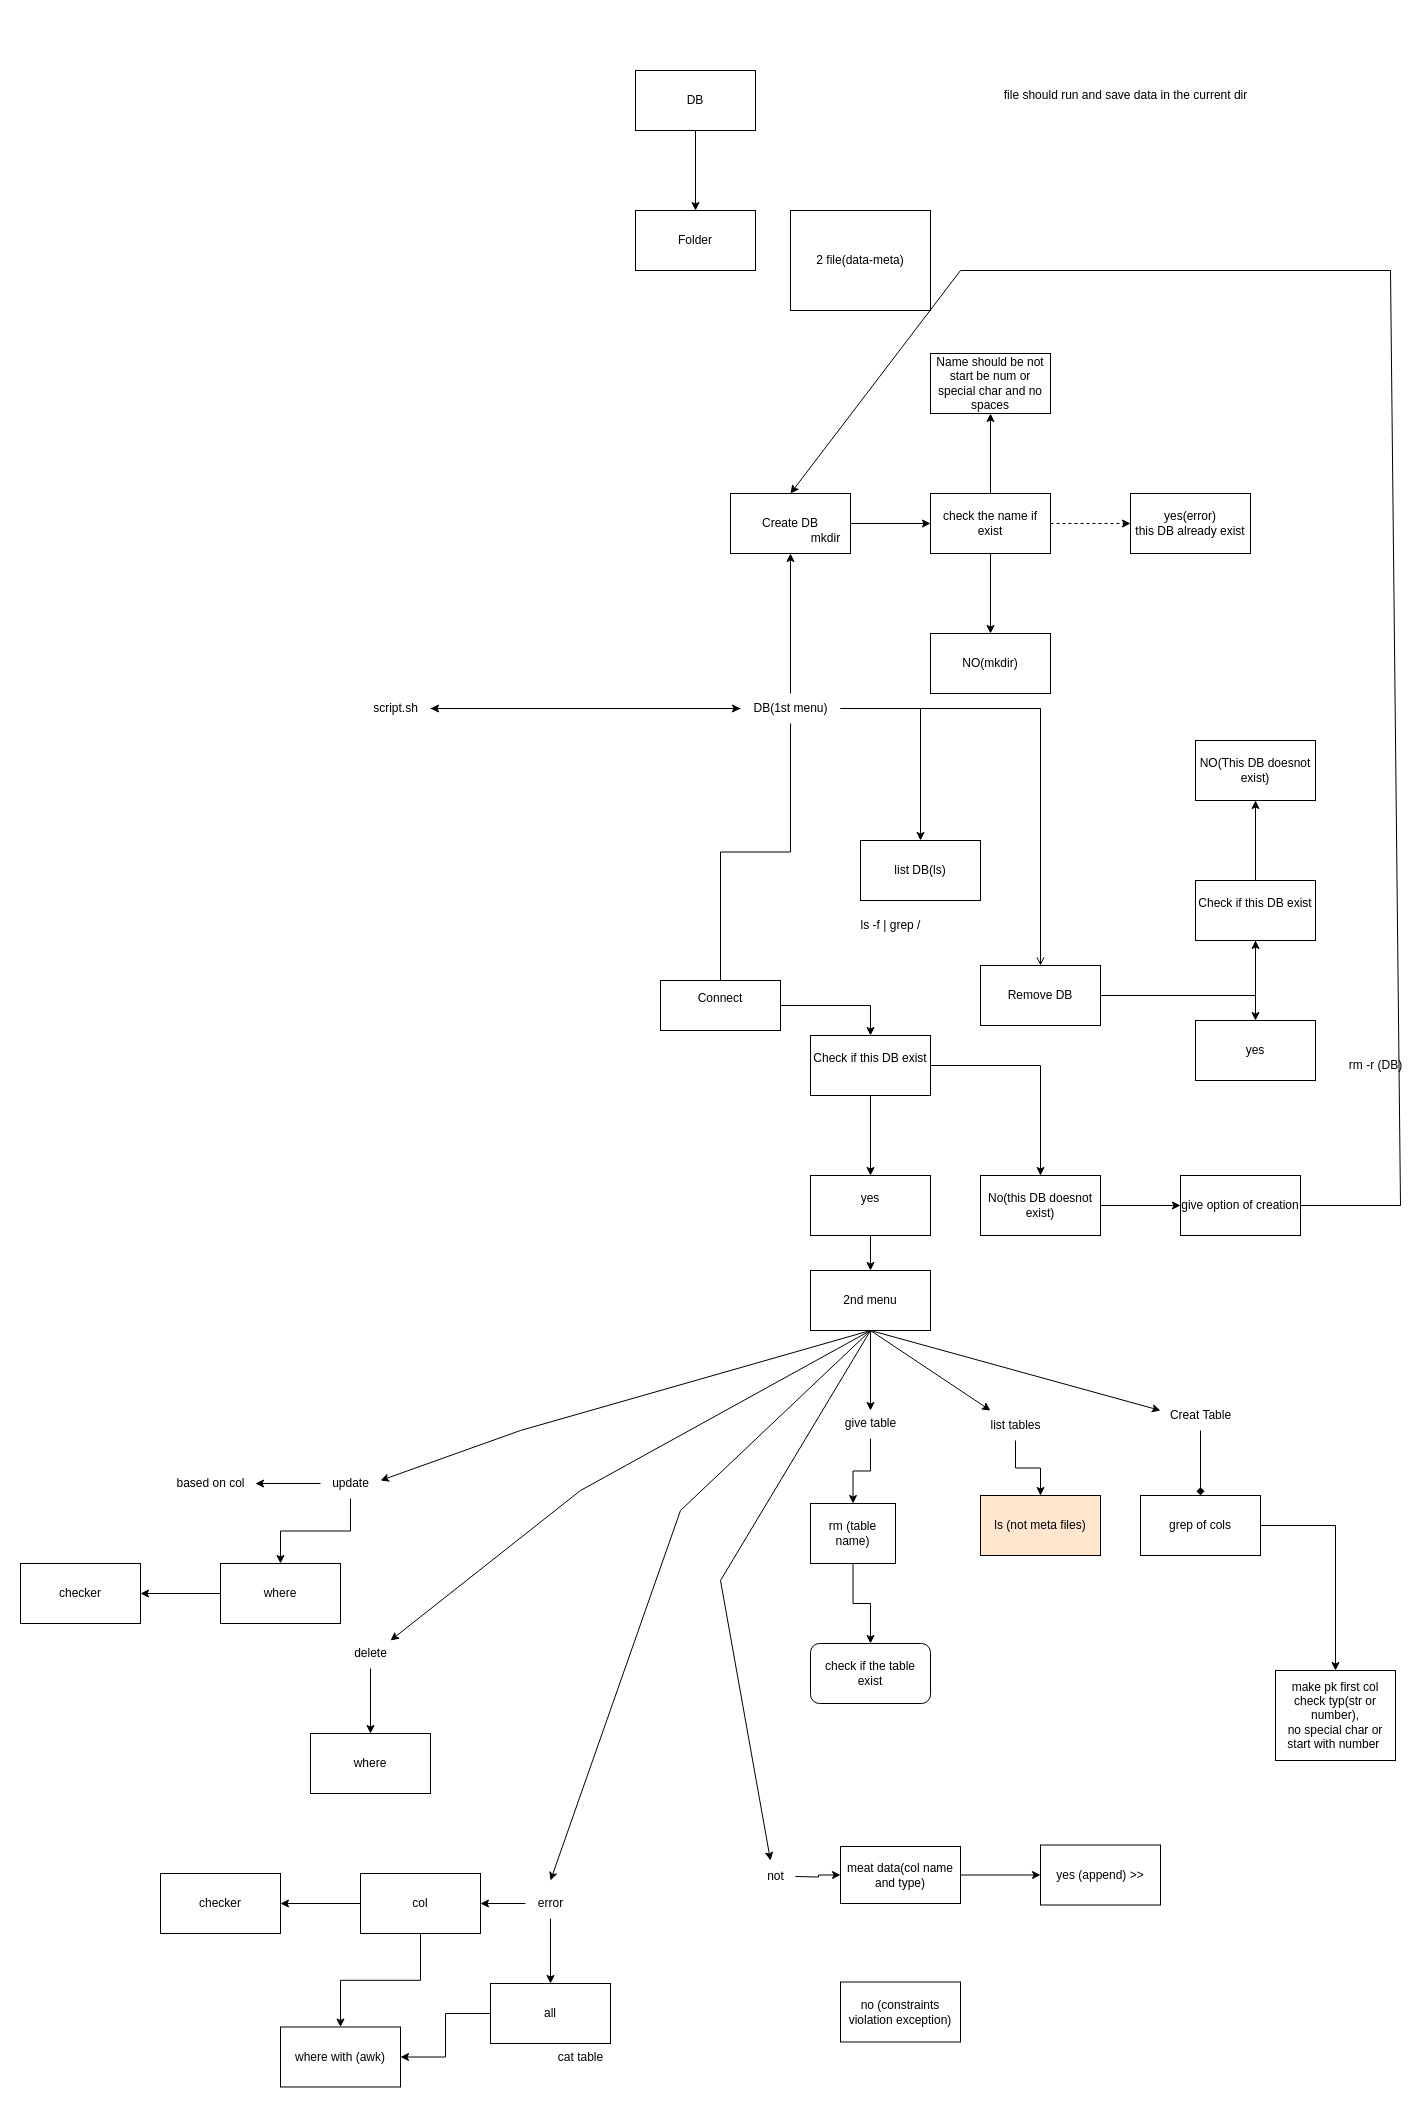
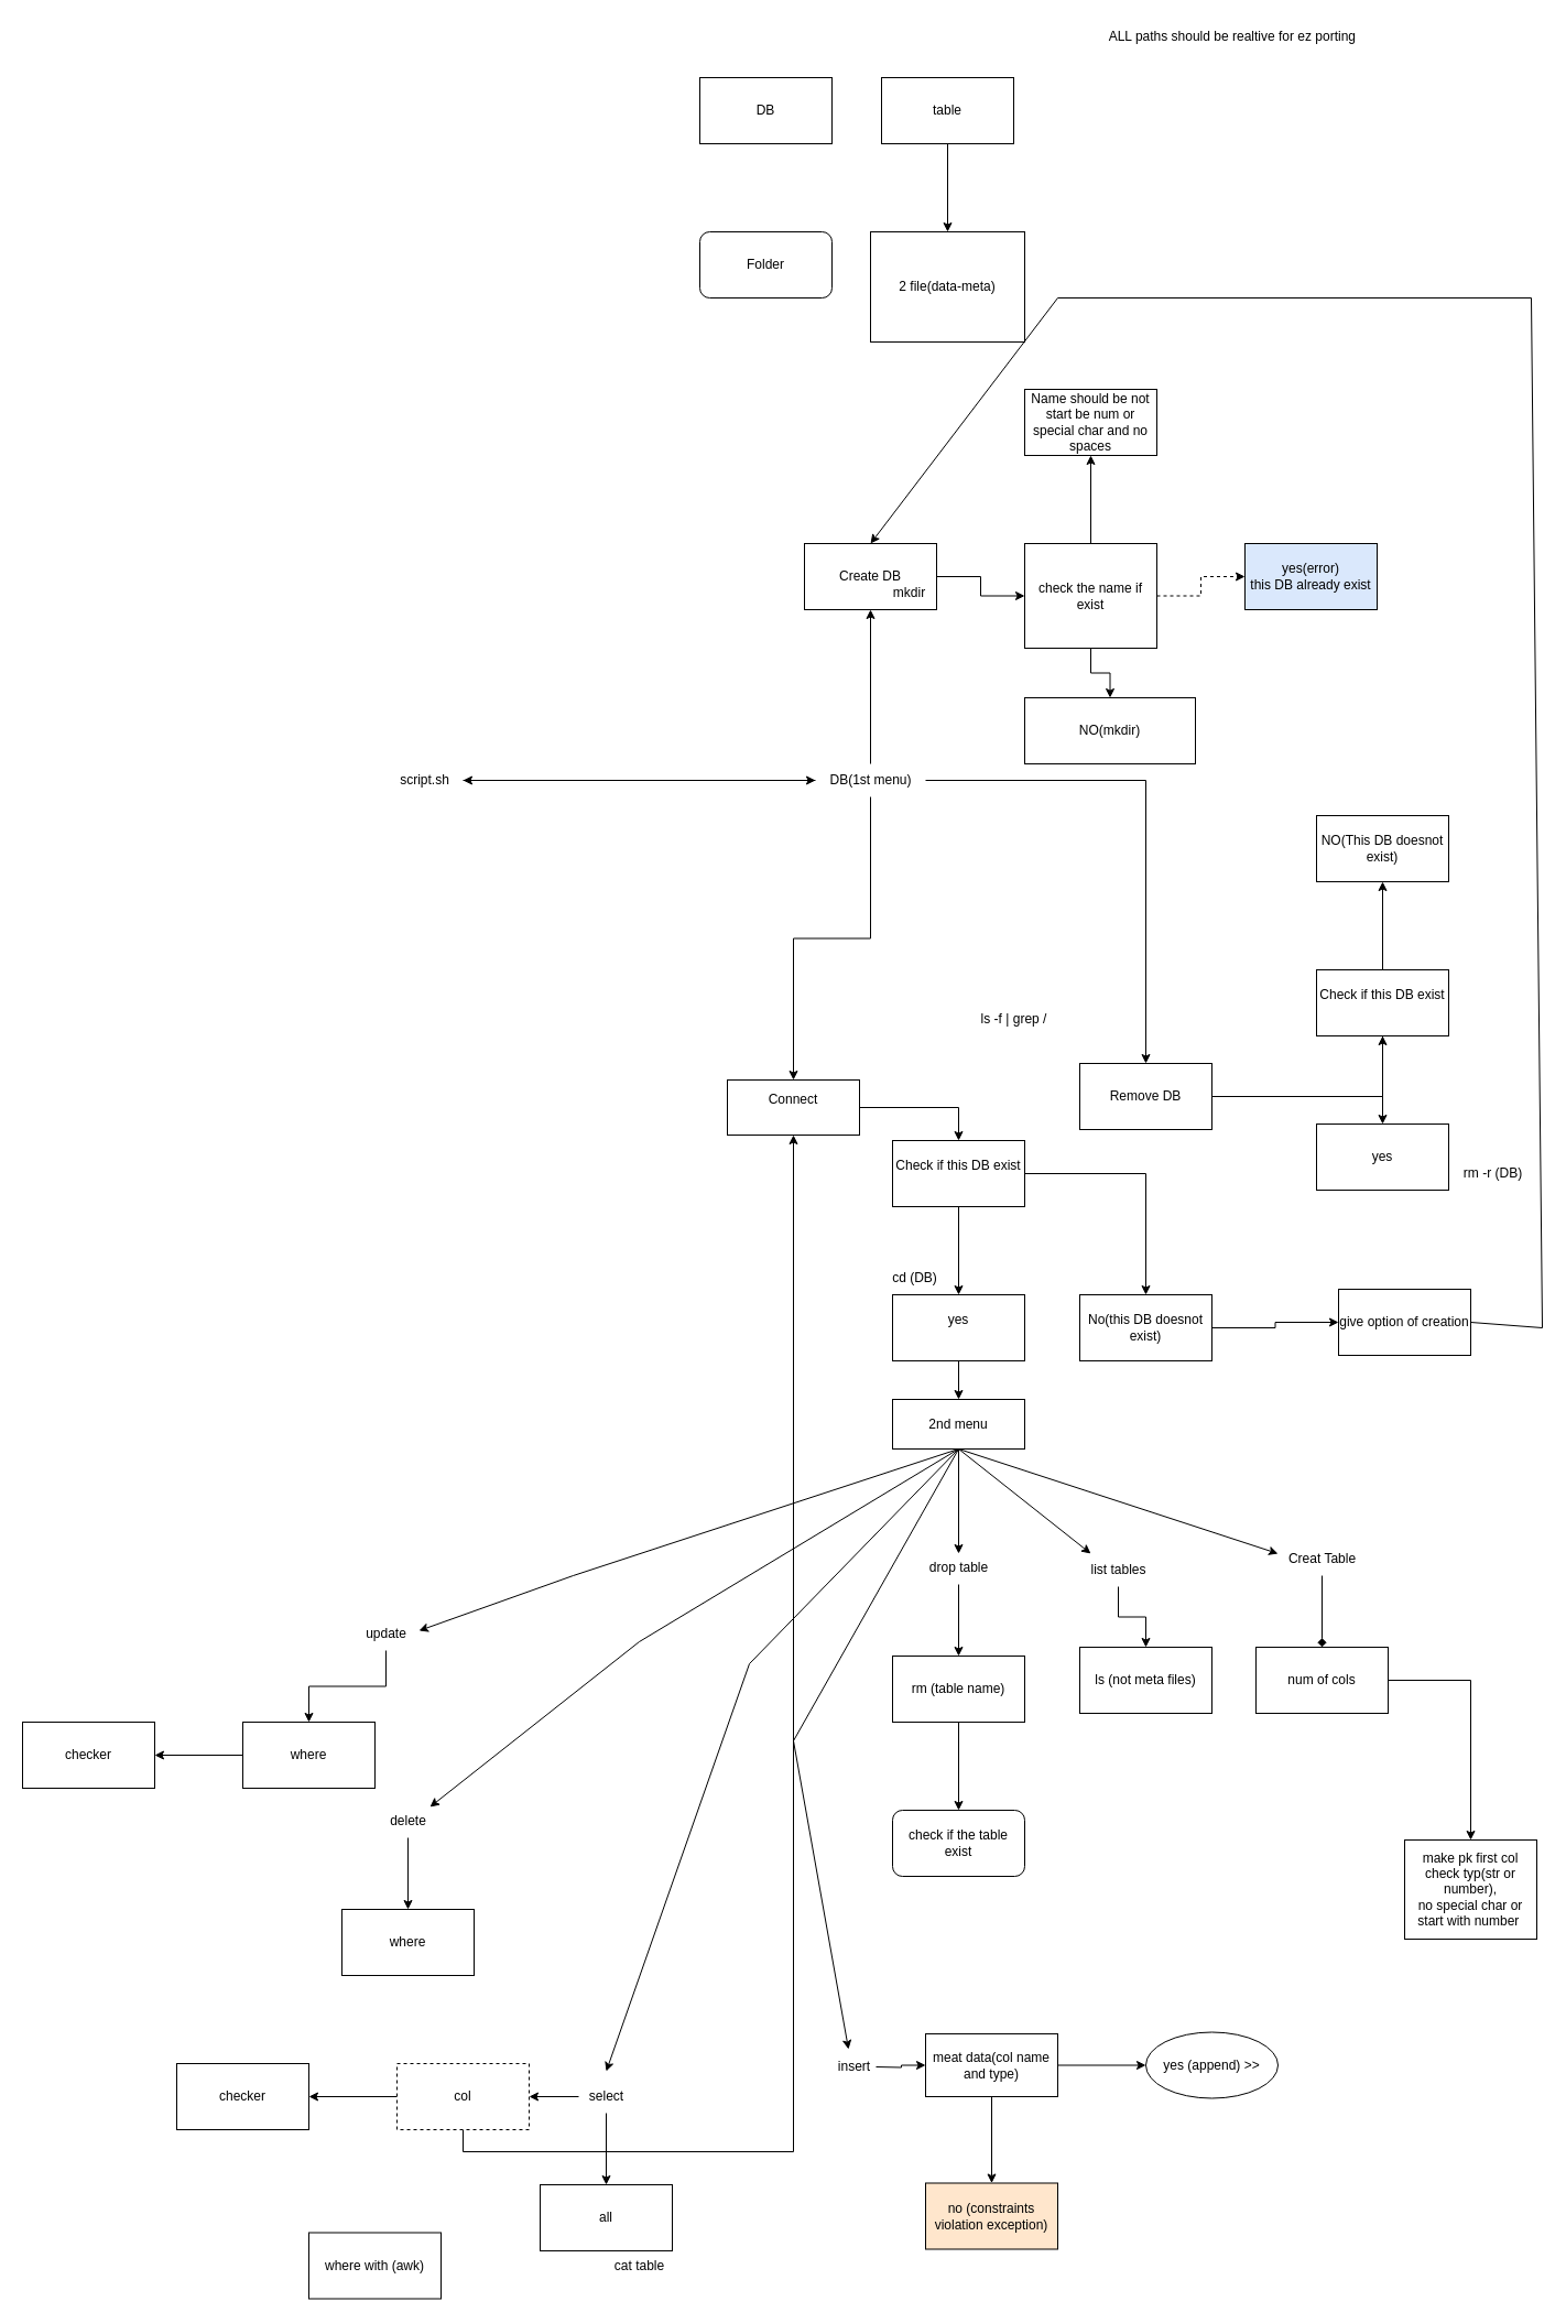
+ <mxCell id="6" value="ALL paths should be realtive for ez porting&amp;nbsp;&lt;div&gt;&lt;br&gt;&lt;/div&gt;" style="text;html=1;align=center;verticalAlign=middle;resizable=0;points=[];autosize=1;strokeColor=none;fillColor=none;" vertex="1" parent="1"><mxGeometry x="995" y="20" width="250" height="40" as="geometry" /></mxCell>
- <mxCell id="9" value="file should run and save data in the current dir" style="text;html=1;align=center;verticalAlign=middle;resizable=0;points=[];autosize=1;strokeColor=none;fillColor=none;" vertex="1" parent="1"><mxGeometry x="990" y="80" width="270" height="30" as="geometry" /></mxCell>
+ <mxCell id="5" value="table" style="rounded=0;whiteSpace=wrap;html=1;" vertex="1" parent="1"><mxGeometry x="800" y="70" width="120" height="60" as="geometry" /></mxCell>
- <mxCell id="2" value="" style="edgeStyle=orthogonalEdgeStyle;rounded=0;orthogonalLoop=1;jettySize=auto;html=1;" edge="1" parent="1" source="3" target="7"><mxGeometry relative="1" as="geometry" /></mxCell>
+ <mxCell id="4" value="" style="edgeStyle=orthogonalEdgeStyle;rounded=0;orthogonalLoop=1;jettySize=auto;html=1;" edge="1" parent="1" source="5" target="8"><mxGeometry relative="1" as="geometry" /></mxCell>
- <mxCell id="7" value="Folder" style="rounded=0;whiteSpace=wrap;html=1;" vertex="1" parent="1"><mxGeometry x="635" y="210" width="120" height="60" as="geometry" /></mxCell>
+ <mxCell id="7" value="Folder" style="whiteSpace=wrap;html=1;rounded=1;" vertex="1" parent="1"><mxGeometry x="635" y="210" width="120" height="60" as="geometry" /></mxCell>
- <mxCell id="23" value="check the name if exist" style="whiteSpace=wrap;html=1;" vertex="1" parent="1"><mxGeometry x="930" y="493" width="120" height="60" as="geometry" /></mxCell>
+ <mxCell id="23" value="check the name if exist" style="whiteSpace=wrap;html=1;" vertex="1" parent="1"><mxGeometry x="930" y="493" width="120" height="95" as="geometry" /></mxCell>
- <mxCell id="25" value="yes(error)&lt;br&gt;this DB already exist" style="whiteSpace=wrap;html=1;" vertex="1" parent="1"><mxGeometry x="1130" y="493" width="120" height="60" as="geometry" /></mxCell>
+ <mxCell id="25" value="yes(error)&lt;br&gt;this DB already exist" style="whiteSpace=wrap;html=1;fillColor=#dae8fc;" vertex="1" parent="1"><mxGeometry x="1130" y="493" width="120" height="60" as="geometry" /></mxCell>
- <mxCell id="24" value="NO(mkdir)" style="whiteSpace=wrap;html=1;" vertex="1" parent="1"><mxGeometry x="930" y="633" width="120" height="60" as="geometry" /></mxCell>
+ <mxCell id="24" value="NO(mkdir)" style="whiteSpace=wrap;html=1;" vertex="1" parent="1"><mxGeometry x="930" y="633" width="155" height="60" as="geometry" /></mxCell>
- <mxCell id="11" value="script.sh" style="text;html=1;align=center;verticalAlign=middle;resizable=0;points=[];autosize=1;strokeColor=none;fillColor=none;" vertex="1" parent="1"><mxGeometry x="360" y="693" width="70" height="30" as="geometry" /></mxCell>
+ <mxCell id="11" value="script.sh" style="text;html=1;align=center;verticalAlign=middle;resizable=0;points=[];autosize=1;strokeColor=none;fillColor=none;" vertex="1" parent="1"><mxGeometry x="350" y="693" width="70" height="30" as="geometry" /></mxCell>
- <mxCell id="13" value="" style="edgeStyle=orthogonalEdgeStyle;rounded=0;orthogonalLoop=1;jettySize=auto;html=1;" edge="1" parent="1" source="17" target="28"><mxGeometry relative="1" as="geometry" /></mxCell>
- <mxCell id="28" value="list DB(ls)" style="whiteSpace=wrap;html=1;" vertex="1" parent="1"><mxGeometry x="860" y="840" width="120" height="60" as="geometry" /></mxCell>
- <mxCell id="29" value="ls -f | grep /" style="text;html=1;align=center;verticalAlign=middle;resizable=0;points=[];autosize=1;strokeColor=none;fillColor=none;" vertex="1" parent="1"><mxGeometry x="850" y="910" width="80" height="30" as="geometry" /></mxCell>
+ <mxCell id="29" value="ls -f | grep /" style="text;html=1;align=center;verticalAlign=middle;resizable=0;points=[];autosize=1;strokeColor=none;fillColor=none;" vertex="1" parent="1"><mxGeometry x="880" y="910" width="80" height="30" as="geometry" /></mxCell>
- <mxCell id="14" value="" style="edgeStyle=orthogonalEdgeStyle;rounded=0;orthogonalLoop=1;jettySize=auto;html=1;endArrow=open;" edge="1" parent="1" source="17" target="31"><mxGeometry relative="1" as="geometry" /></mxCell>
+ <mxCell id="14" value="" style="edgeStyle=orthogonalEdgeStyle;rounded=0;orthogonalLoop=1;jettySize=auto;html=1;" edge="1" parent="1" source="17" target="31"><mxGeometry relative="1" as="geometry" /></mxCell>
- <mxCell id="16" value="" style="edgeStyle=orthogonalEdgeStyle;rounded=0;orthogonalLoop=1;jettySize=auto;html=1;endArrow=none;" edge="1" parent="1" source="17" target="37"><mxGeometry relative="1" as="geometry" /></mxCell>
+ <mxCell id="16" value="" style="edgeStyle=orthogonalEdgeStyle;rounded=0;orthogonalLoop=1;jettySize=auto;html=1;" edge="1" parent="1" source="17" target="37"><mxGeometry relative="1" as="geometry" /></mxCell>
- <mxCell id="35" value="rm -r (DB)" style="text;html=1;align=center;verticalAlign=middle;resizable=0;points=[];autosize=1;strokeColor=none;fillColor=none;" vertex="1" parent="1"><mxGeometry x="1335" y="1050" width="80" height="30" as="geometry" /></mxCell>
+ <mxCell id="35" value="rm -r (DB)" style="text;html=1;align=center;verticalAlign=middle;resizable=0;points=[];autosize=1;strokeColor=none;fillColor=none;" vertex="1" parent="1"><mxGeometry x="1315" y="1050" width="80" height="30" as="geometry" /></mxCell>
+ <mxCell id="38" value="cd (DB)" style="text;html=1;align=center;verticalAlign=middle;resizable=0;points=[];autosize=1;strokeColor=none;fillColor=none;" vertex="1" parent="1"><mxGeometry x="800" y="1145" width="60" height="30" as="geometry" /></mxCell>
- <mxCell id="97" value="give option of creation" style="whiteSpace=wrap;html=1;" vertex="1" parent="1"><mxGeometry x="1180" y="1175" width="120" height="60" as="geometry" /></mxCell>
+ <mxCell id="97" value="give option of creation" style="whiteSpace=wrap;html=1;" vertex="1" parent="1"><mxGeometry x="1215" y="1170" width="120" height="60" as="geometry" /></mxCell>
- <mxCell id="46" value="2nd menu" style="whiteSpace=wrap;html=1;" vertex="1" parent="1"><mxGeometry x="810" y="1270" width="120" height="60" as="geometry" /></mxCell>
+ <mxCell id="46" value="2nd menu" style="whiteSpace=wrap;html=1;" vertex="1" parent="1"><mxGeometry x="810" y="1270" width="120" height="45" as="geometry" /></mxCell>
- <mxCell id="61" value="give table" style="text;html=1;align=center;verticalAlign=middle;resizable=0;points=[];autosize=1;strokeColor=none;fillColor=none;" vertex="1" parent="1"><mxGeometry x="830" y="1408" width="80" height="30" as="geometry" /></mxCell>
+ <mxCell id="61" value="drop table" style="text;html=1;align=center;verticalAlign=middle;resizable=0;points=[];autosize=1;strokeColor=none;fillColor=none;" vertex="1" parent="1"><mxGeometry x="830" y="1408" width="80" height="30" as="geometry" /></mxCell>
- <mxCell id="93" value="based on col" style="text;html=1;align=center;verticalAlign=middle;resizable=0;points=[];autosize=1;strokeColor=none;fillColor=none;" vertex="1" parent="1"><mxGeometry x="165" y="1468" width="90" height="30" as="geometry" /></mxCell>
- <mxCell id="90" value="" style="edgeStyle=orthogonalEdgeStyle;rounded=0;orthogonalLoop=1;jettySize=auto;html=1;" edge="1" parent="1" source="92" target="93"><mxGeometry relative="1" as="geometry" /></mxCell>
- <mxCell id="59" value="ls (not meta files)" style="whiteSpace=wrap;html=1;fillColor=#ffe6cc;" vertex="1" parent="1"><mxGeometry x="980" y="1495" width="120" height="60" as="geometry" /></mxCell>
+ <mxCell id="59" value="ls (not meta files)" style="whiteSpace=wrap;html=1;" vertex="1" parent="1"><mxGeometry x="980" y="1495" width="120" height="60" as="geometry" /></mxCell>
- <mxCell id="66" value="grep of cols" style="whiteSpace=wrap;html=1;" vertex="1" parent="1"><mxGeometry x="1140" y="1495" width="120" height="60" as="geometry" /></mxCell>
+ <mxCell id="66" value="num of cols" style="whiteSpace=wrap;html=1;" vertex="1" parent="1"><mxGeometry x="1140" y="1495" width="120" height="60" as="geometry" /></mxCell>
- <mxCell id="63" value="rm (table name)" style="whiteSpace=wrap;html=1;" vertex="1" parent="1"><mxGeometry x="810" y="1503" width="85" height="60" as="geometry" /></mxCell>
+ <mxCell id="63" value="rm (table name)" style="whiteSpace=wrap;html=1;" vertex="1" parent="1"><mxGeometry x="810" y="1503" width="120" height="60" as="geometry" /></mxCell>
- <mxCell id="73" value="yes (append) &amp;gt;&amp;gt;" style="whiteSpace=wrap;html=1;" vertex="1" parent="1"><mxGeometry x="1040" y="1844.5" width="120" height="60" as="geometry" /></mxCell>
+ <mxCell id="73" value="yes (append) &amp;gt;&amp;gt;" style="ellipse;whiteSpace=wrap;html=1;" vertex="1" parent="1"><mxGeometry x="1040" y="1844.5" width="120" height="60" as="geometry" /></mxCell>
- <mxCell id="69" value="not&lt;div&gt;&lt;br&gt;&lt;/div&gt;" style="text;html=1;align=center;verticalAlign=middle;resizable=0;points=[];autosize=1;strokeColor=none;fillColor=none;" vertex="1" parent="1"><mxGeometry x="750" y="1863" width="50" height="40" as="geometry" /></mxCell>
+ <mxCell id="69" value="insert&lt;div&gt;&lt;br&gt;&lt;/div&gt;" style="text;html=1;align=center;verticalAlign=middle;resizable=0;points=[];autosize=1;strokeColor=none;fillColor=none;" vertex="1" parent="1"><mxGeometry x="750" y="1863" width="50" height="40" as="geometry" /></mxCell>
- <mxCell id="83" value="col" style="whiteSpace=wrap;html=1;" vertex="1" parent="1"><mxGeometry x="360" y="1873" width="120" height="60" as="geometry" /></mxCell>
+ <mxCell id="83" value="col" style="whiteSpace=wrap;html=1;dashed=1;" vertex="1" parent="1"><mxGeometry x="360" y="1873" width="120" height="60" as="geometry" /></mxCell>
- <mxCell id="78" value="error" style="text;html=1;align=center;verticalAlign=middle;resizable=0;points=[];autosize=1;strokeColor=none;fillColor=none;" vertex="1" parent="1"><mxGeometry x="525" y="1888" width="50" height="30" as="geometry" /></mxCell>
+ <mxCell id="78" value="select" style="text;html=1;align=center;verticalAlign=middle;resizable=0;points=[];autosize=1;strokeColor=none;fillColor=none;" vertex="1" parent="1"><mxGeometry x="525" y="1888" width="50" height="30" as="geometry" /></mxCell>
+ <mxCell id="71" value="" style="edgeStyle=orthogonalEdgeStyle;rounded=0;orthogonalLoop=1;jettySize=auto;html=1;" edge="1" parent="1" source="72" target="74"><mxGeometry relative="1" as="geometry" /></mxCell>
- <mxCell id="77" value="" style="edgeStyle=orthogonalEdgeStyle;rounded=0;orthogonalLoop=1;jettySize=auto;html=1;exitX=0.5;exitY=1;exitDx=0;exitDy=0;" edge="1" parent="1" source="83" target="85"><mxGeometry relative="1" as="geometry"><mxPoint x="260" y="2041.5" as="sourcePoint" /></mxGeometry></mxCell>
+ <mxCell id="77" value="" style="edgeStyle=orthogonalEdgeStyle;rounded=0;orthogonalLoop=1;jettySize=auto;html=1;exitX=0.5;exitY=1;exitDx=0;exitDy=0;" edge="1" parent="1" source="83" target="37"><mxGeometry relative="1" as="geometry"><mxPoint x="260" y="2041.5" as="sourcePoint" /></mxGeometry></mxCell>
- <mxCell id="74" value="no (constraints violation exception)" style="whiteSpace=wrap;html=1;" vertex="1" parent="1"><mxGeometry x="840" y="1981.5" width="120" height="60" as="geometry" /></mxCell>
+ <mxCell id="74" value="no (constraints violation exception)" style="whiteSpace=wrap;html=1;fillColor=#ffe6cc;" vertex="1" parent="1"><mxGeometry x="840" y="1981.5" width="120" height="60" as="geometry" /></mxCell>
- <mxCell id="79" value="" style="edgeStyle=orthogonalEdgeStyle;rounded=0;orthogonalLoop=1;jettySize=auto;html=1;" edge="1" parent="1" source="80" target="85"><mxGeometry relative="1" as="geometry" /></mxCell>
